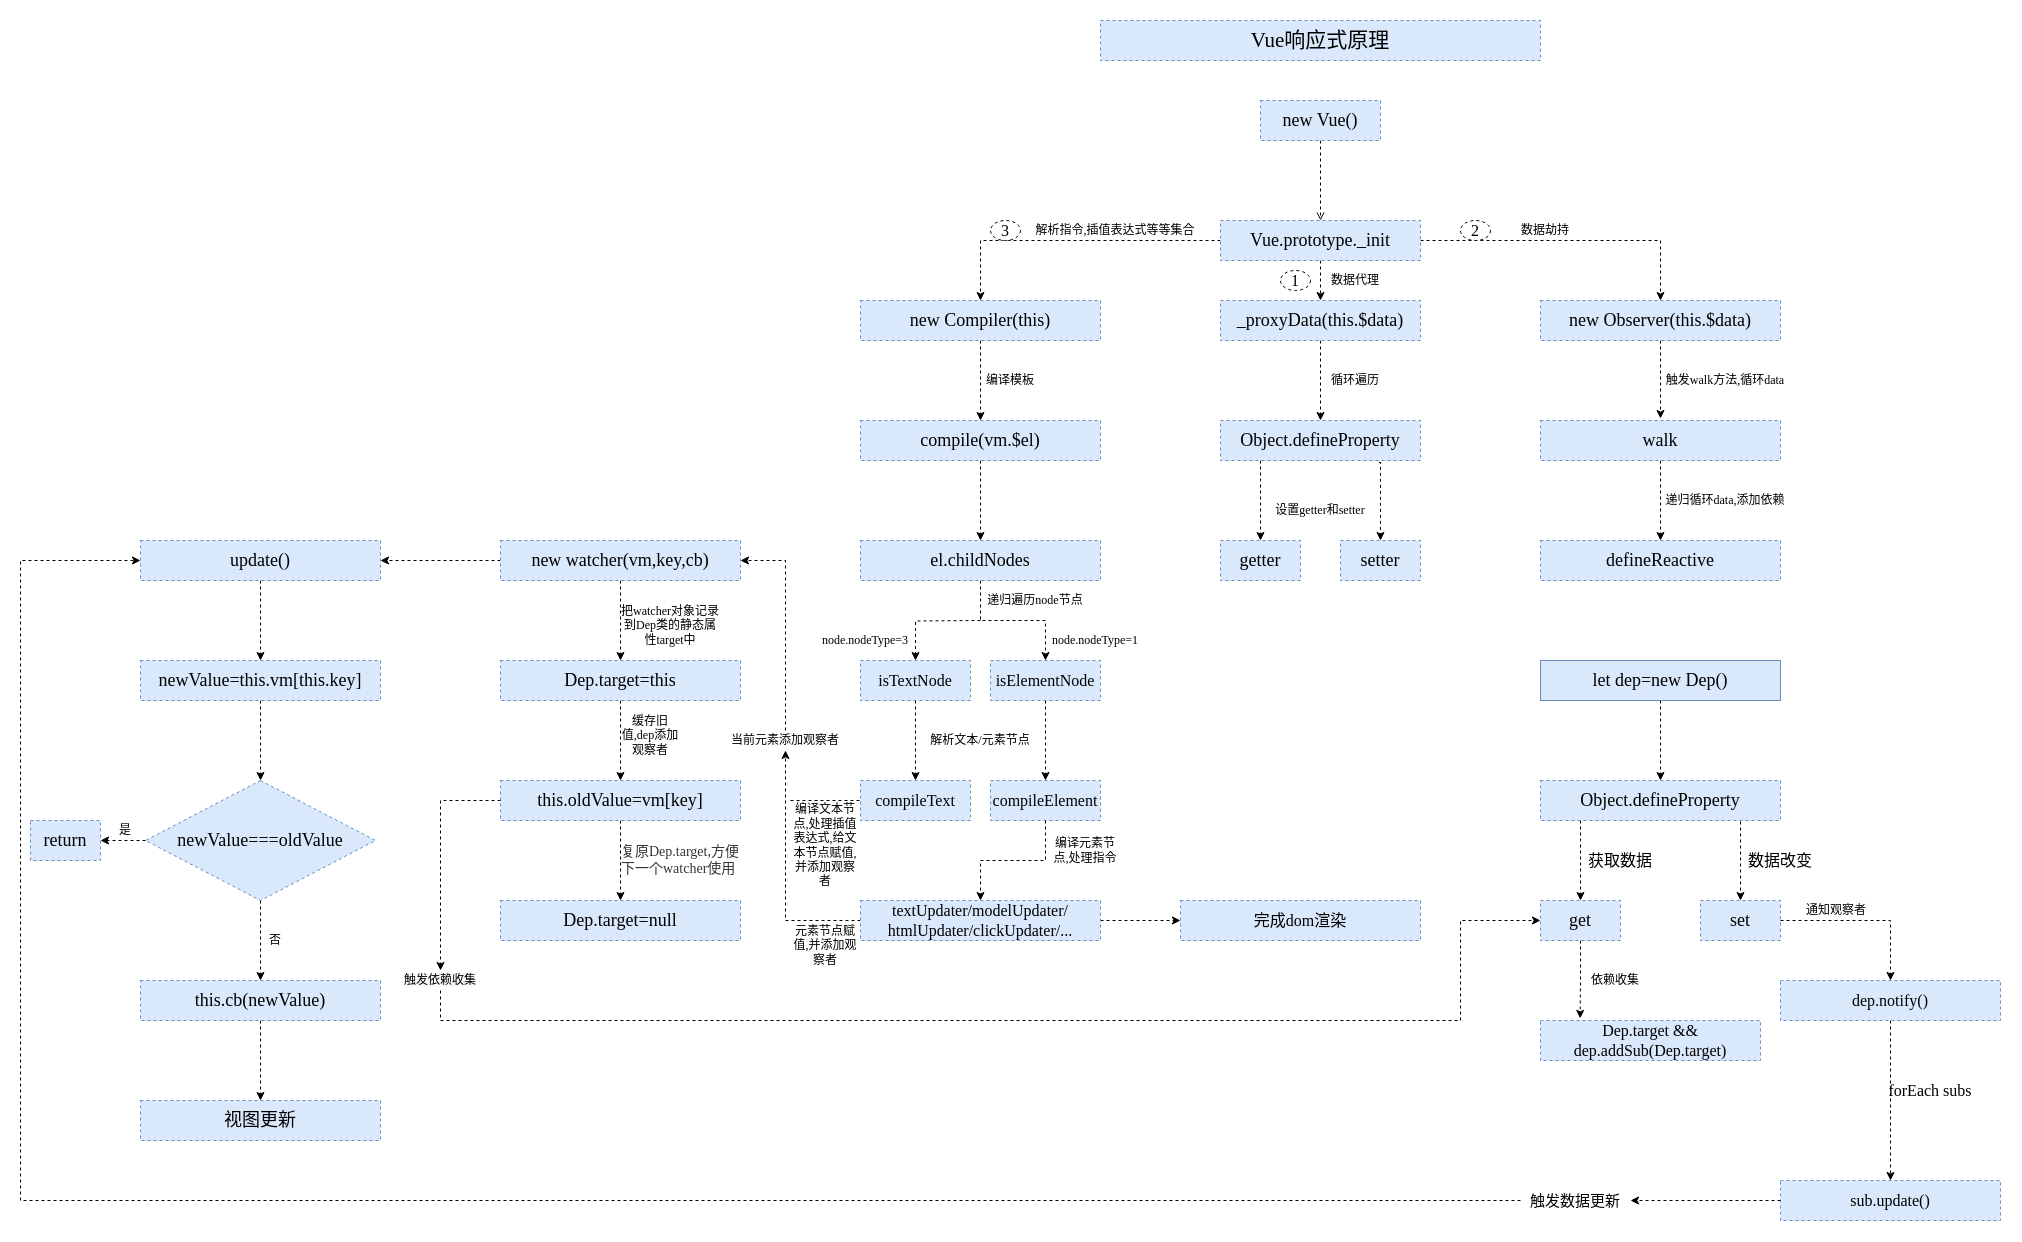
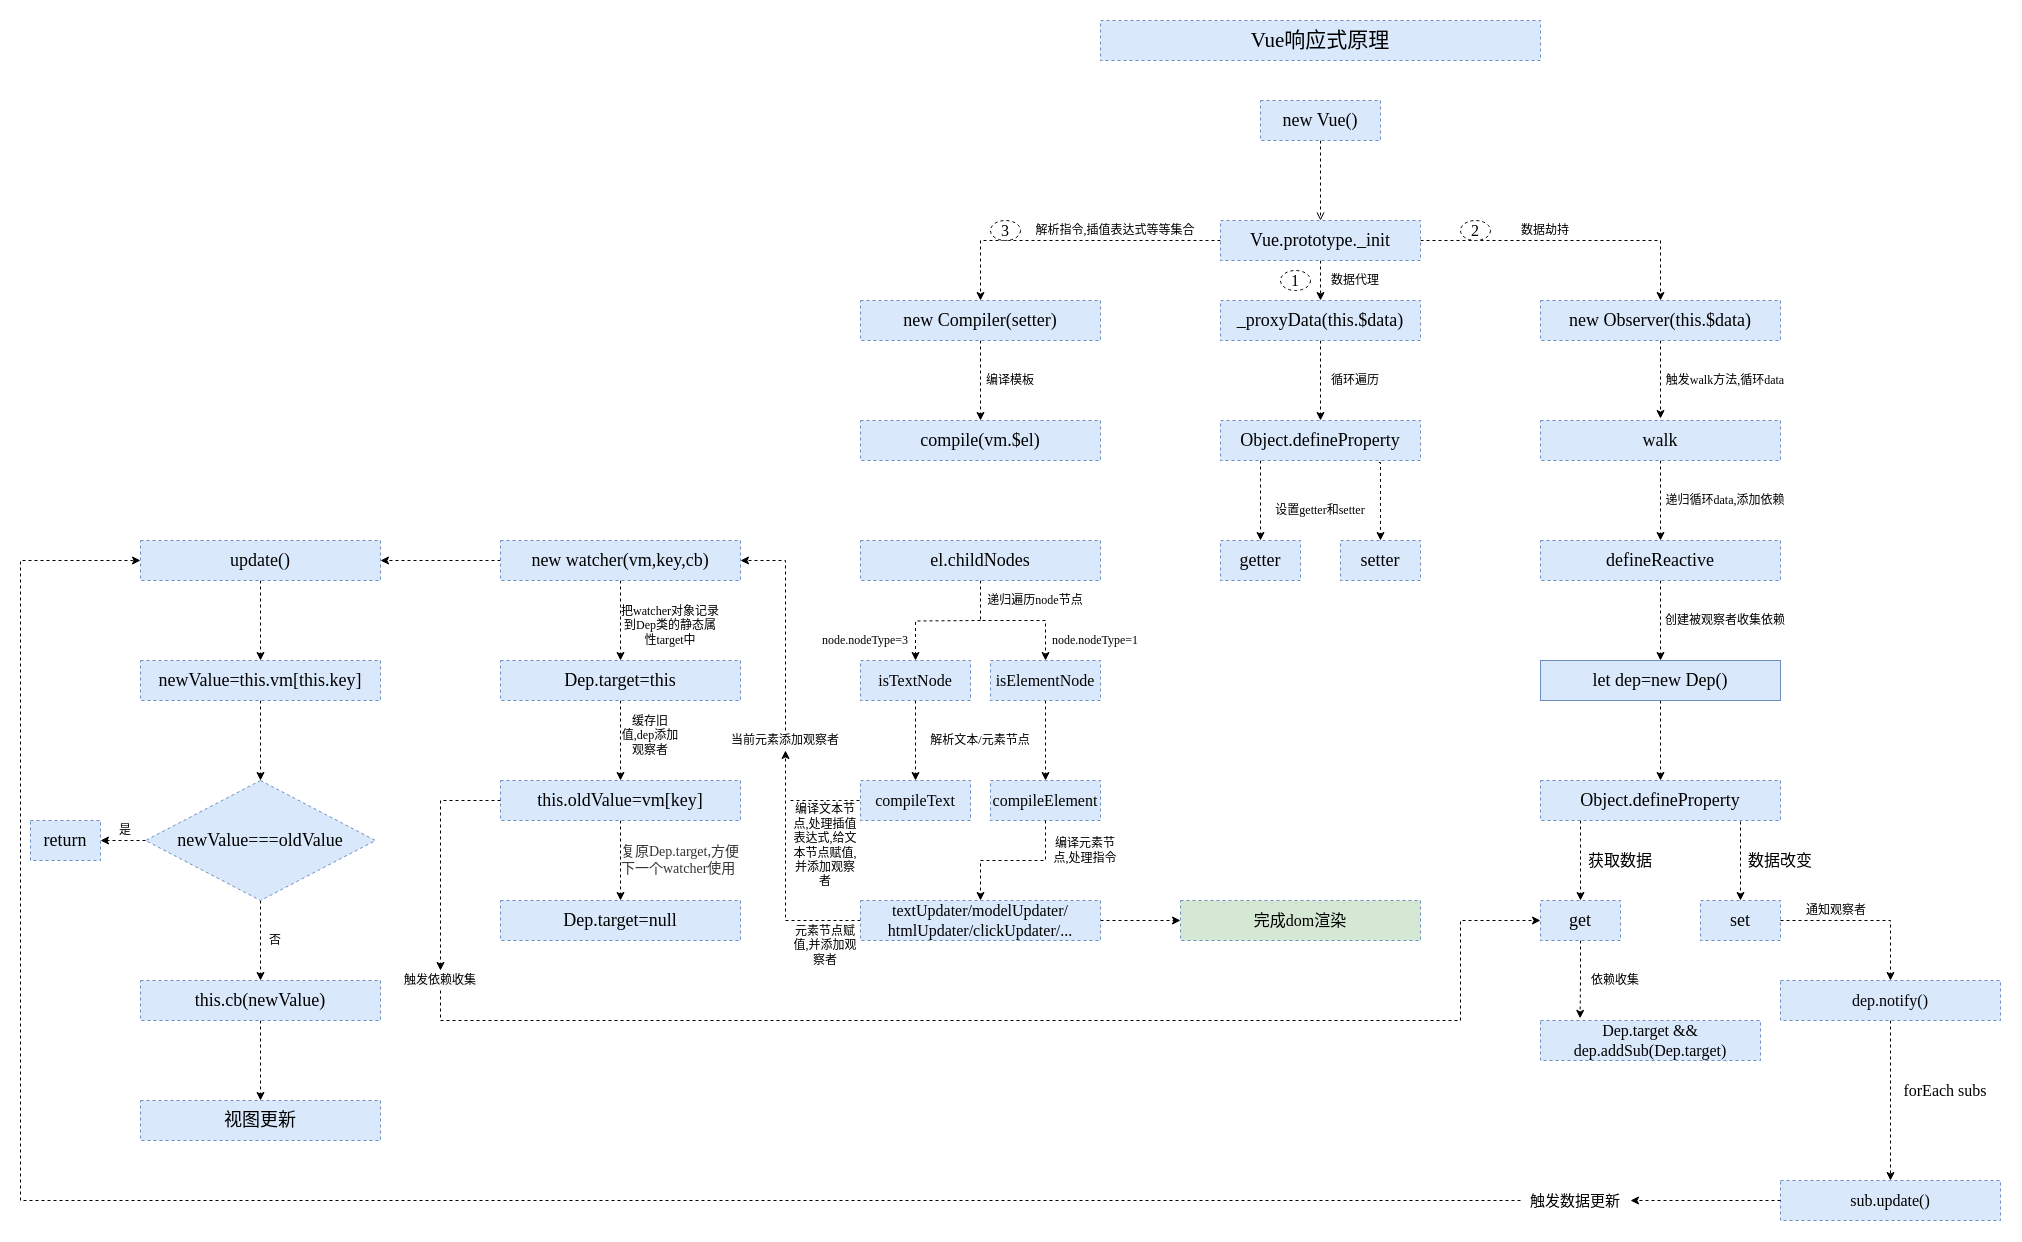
- <mxCell id="21" value="new Compiler(this)" style="rounded=0;whiteSpace=wrap;html=1;dashed=1;fontFamily=Comic Sans MS;fontSize=18;fillColor=#dae8fc;strokeColor=#6c8ebf;" vertex="1" parent="1"><mxGeometry x="860" y="300" width="240" height="40" as="geometry" /></mxCell>
+ <mxCell id="21" value="new Compiler(setter)" style="rounded=0;whiteSpace=wrap;html=1;dashed=1;fontFamily=Comic Sans MS;fontSize=18;fillColor=#dae8fc;strokeColor=#6c8ebf;" vertex="1" parent="1"><mxGeometry x="860" y="300" width="240" height="40" as="geometry" /></mxCell>
- <mxCell id="79" value="" style="edgeStyle=orthogonalEdgeStyle;rounded=0;orthogonalLoop=1;jettySize=auto;html=1;dashed=1;fontFamily=Comic Sans MS;fontSize=16;" edge="1" parent="1" source="80" target="83"><mxGeometry relative="1" as="geometry" /></mxCell>
+ <mxCell id="25" value="" style="edgeStyle=orthogonalEdgeStyle;rounded=0;orthogonalLoop=1;jettySize=auto;html=1;dashed=1;fontFamily=Comic Sans MS;fontSize=12;" edge="1" parent="1" source="26" target="28"><mxGeometry relative="1" as="geometry" /></mxCell>
+ <mxCell id="24" value="创建被观察者收集依赖" style="text;html=1;strokeColor=none;fillColor=none;align=center;verticalAlign=middle;whiteSpace=wrap;rounded=0;dashed=1;fontFamily=Comic Sans MS;fontSize=12;" vertex="1" parent="1"><mxGeometry x="1660" y="610" width="130" height="20" as="geometry" /></mxCell>
- <mxCell id="110" value="完成dom渲染" style="rounded=0;whiteSpace=wrap;html=1;dashed=1;fontFamily=Comic Sans MS;fontSize=16;fillColor=#dae8fc;strokeColor=#6c8ebf;" vertex="1" parent="1"><mxGeometry x="1180" y="900" width="240" height="40" as="geometry" /></mxCell>
+ <mxCell id="110" value="完成dom渲染" style="rounded=0;whiteSpace=wrap;html=1;dashed=1;fontFamily=Comic Sans MS;fontSize=16;fillColor=#d5e8d4;strokeColor=#6c8ebf;" vertex="1" parent="1"><mxGeometry x="1180" y="900" width="240" height="40" as="geometry" /></mxCell>
- <mxCell id="75" value="forEach subs" style="text;html=1;strokeColor=none;fillColor=none;align=center;verticalAlign=middle;whiteSpace=wrap;rounded=0;dashed=1;fontFamily=Comic Sans MS;fontSize=16;" vertex="1" parent="1"><mxGeometry x="1875" y="1080" width="110" height="20" as="geometry" /></mxCell>
+ <mxCell id="75" value="forEach subs" style="text;html=1;strokeColor=none;fillColor=none;align=center;verticalAlign=middle;whiteSpace=wrap;rounded=0;dashed=1;fontFamily=Comic Sans MS;fontSize=16;" vertex="1" parent="1"><mxGeometry x="1890" y="1080" width="110" height="20" as="geometry" /></mxCell>
